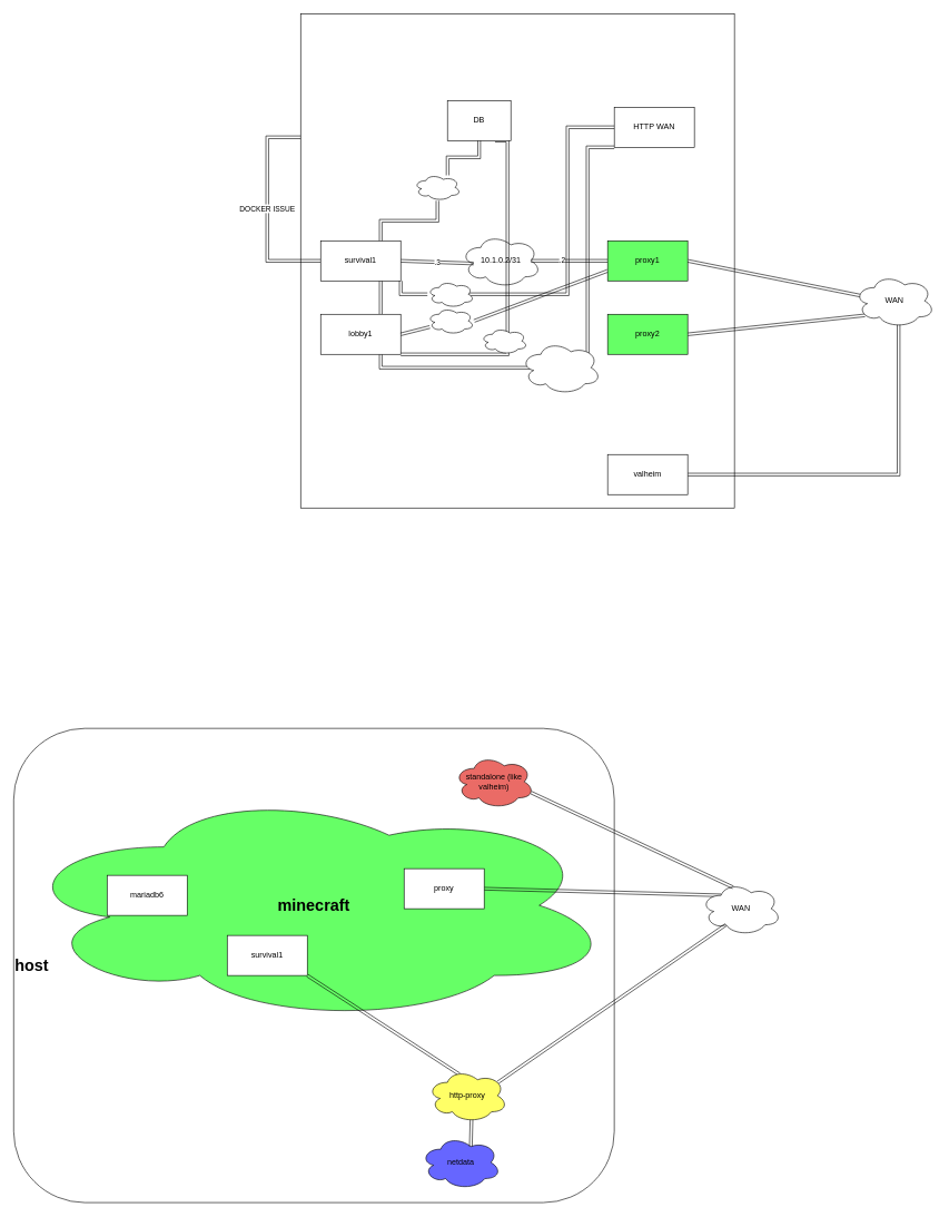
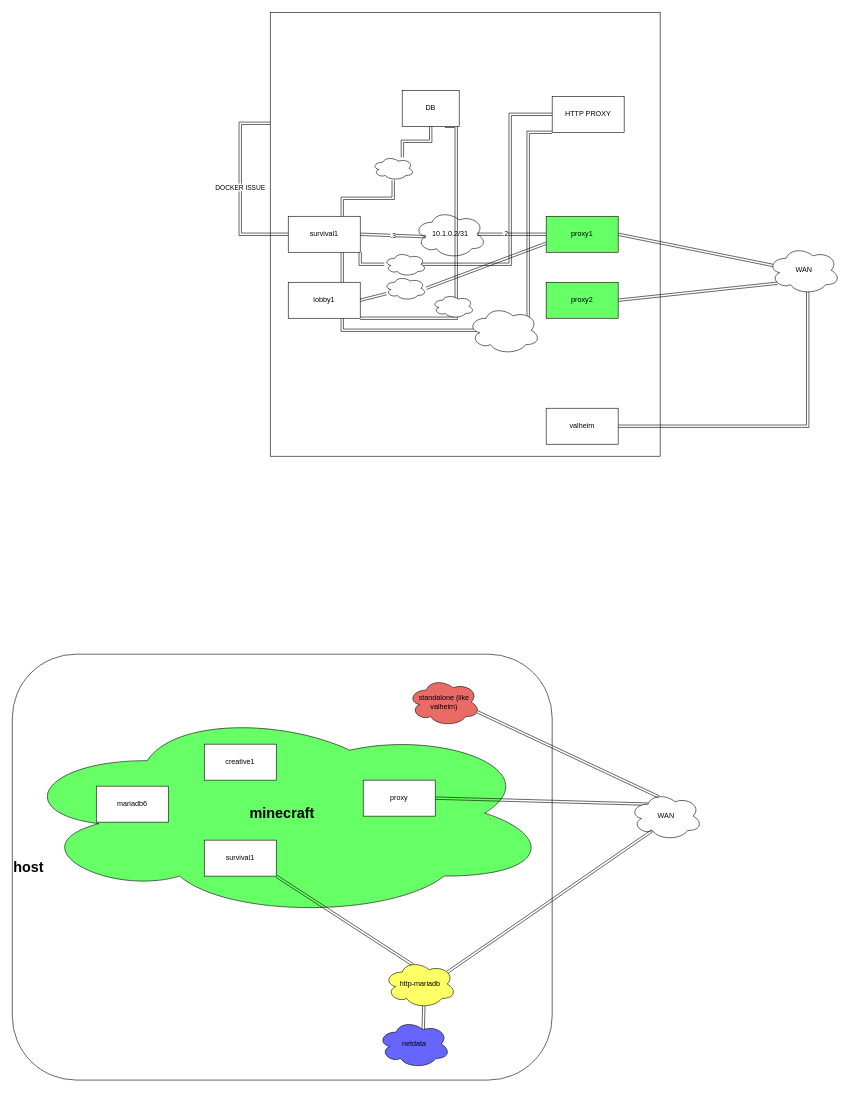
- <mxCell id="23" value="HTTP WAN" style="rounded=0;whiteSpace=wrap;html=1;" vertex="1" parent="1"><mxGeometry x="920" y="160" width="120" height="60" as="geometry" /></mxCell>
+ <mxCell id="23" value="HTTP PROXY" style="rounded=0;whiteSpace=wrap;html=1;" vertex="1" parent="1"><mxGeometry x="920" y="160" width="120" height="60" as="geometry" /></mxCell>
+ <mxCell id="36" value="creative1" style="rounded=0;whiteSpace=wrap;html=1;" vertex="1" parent="1"><mxGeometry x="340" y="1240" width="120" height="60" as="geometry" /></mxCell>
- <mxCell id="47" value="http-proxy" style="ellipse;shape=cloud;whiteSpace=wrap;html=1;fillColor=#FFFF66;" vertex="1" parent="1"><mxGeometry x="640" y="1600" width="120" height="80" as="geometry" /></mxCell>
+ <mxCell id="47" value="http-mariadb" style="ellipse;shape=cloud;whiteSpace=wrap;html=1;fillColor=#FFFF66;" vertex="1" parent="1"><mxGeometry x="640" y="1600" width="120" height="80" as="geometry" /></mxCell>
